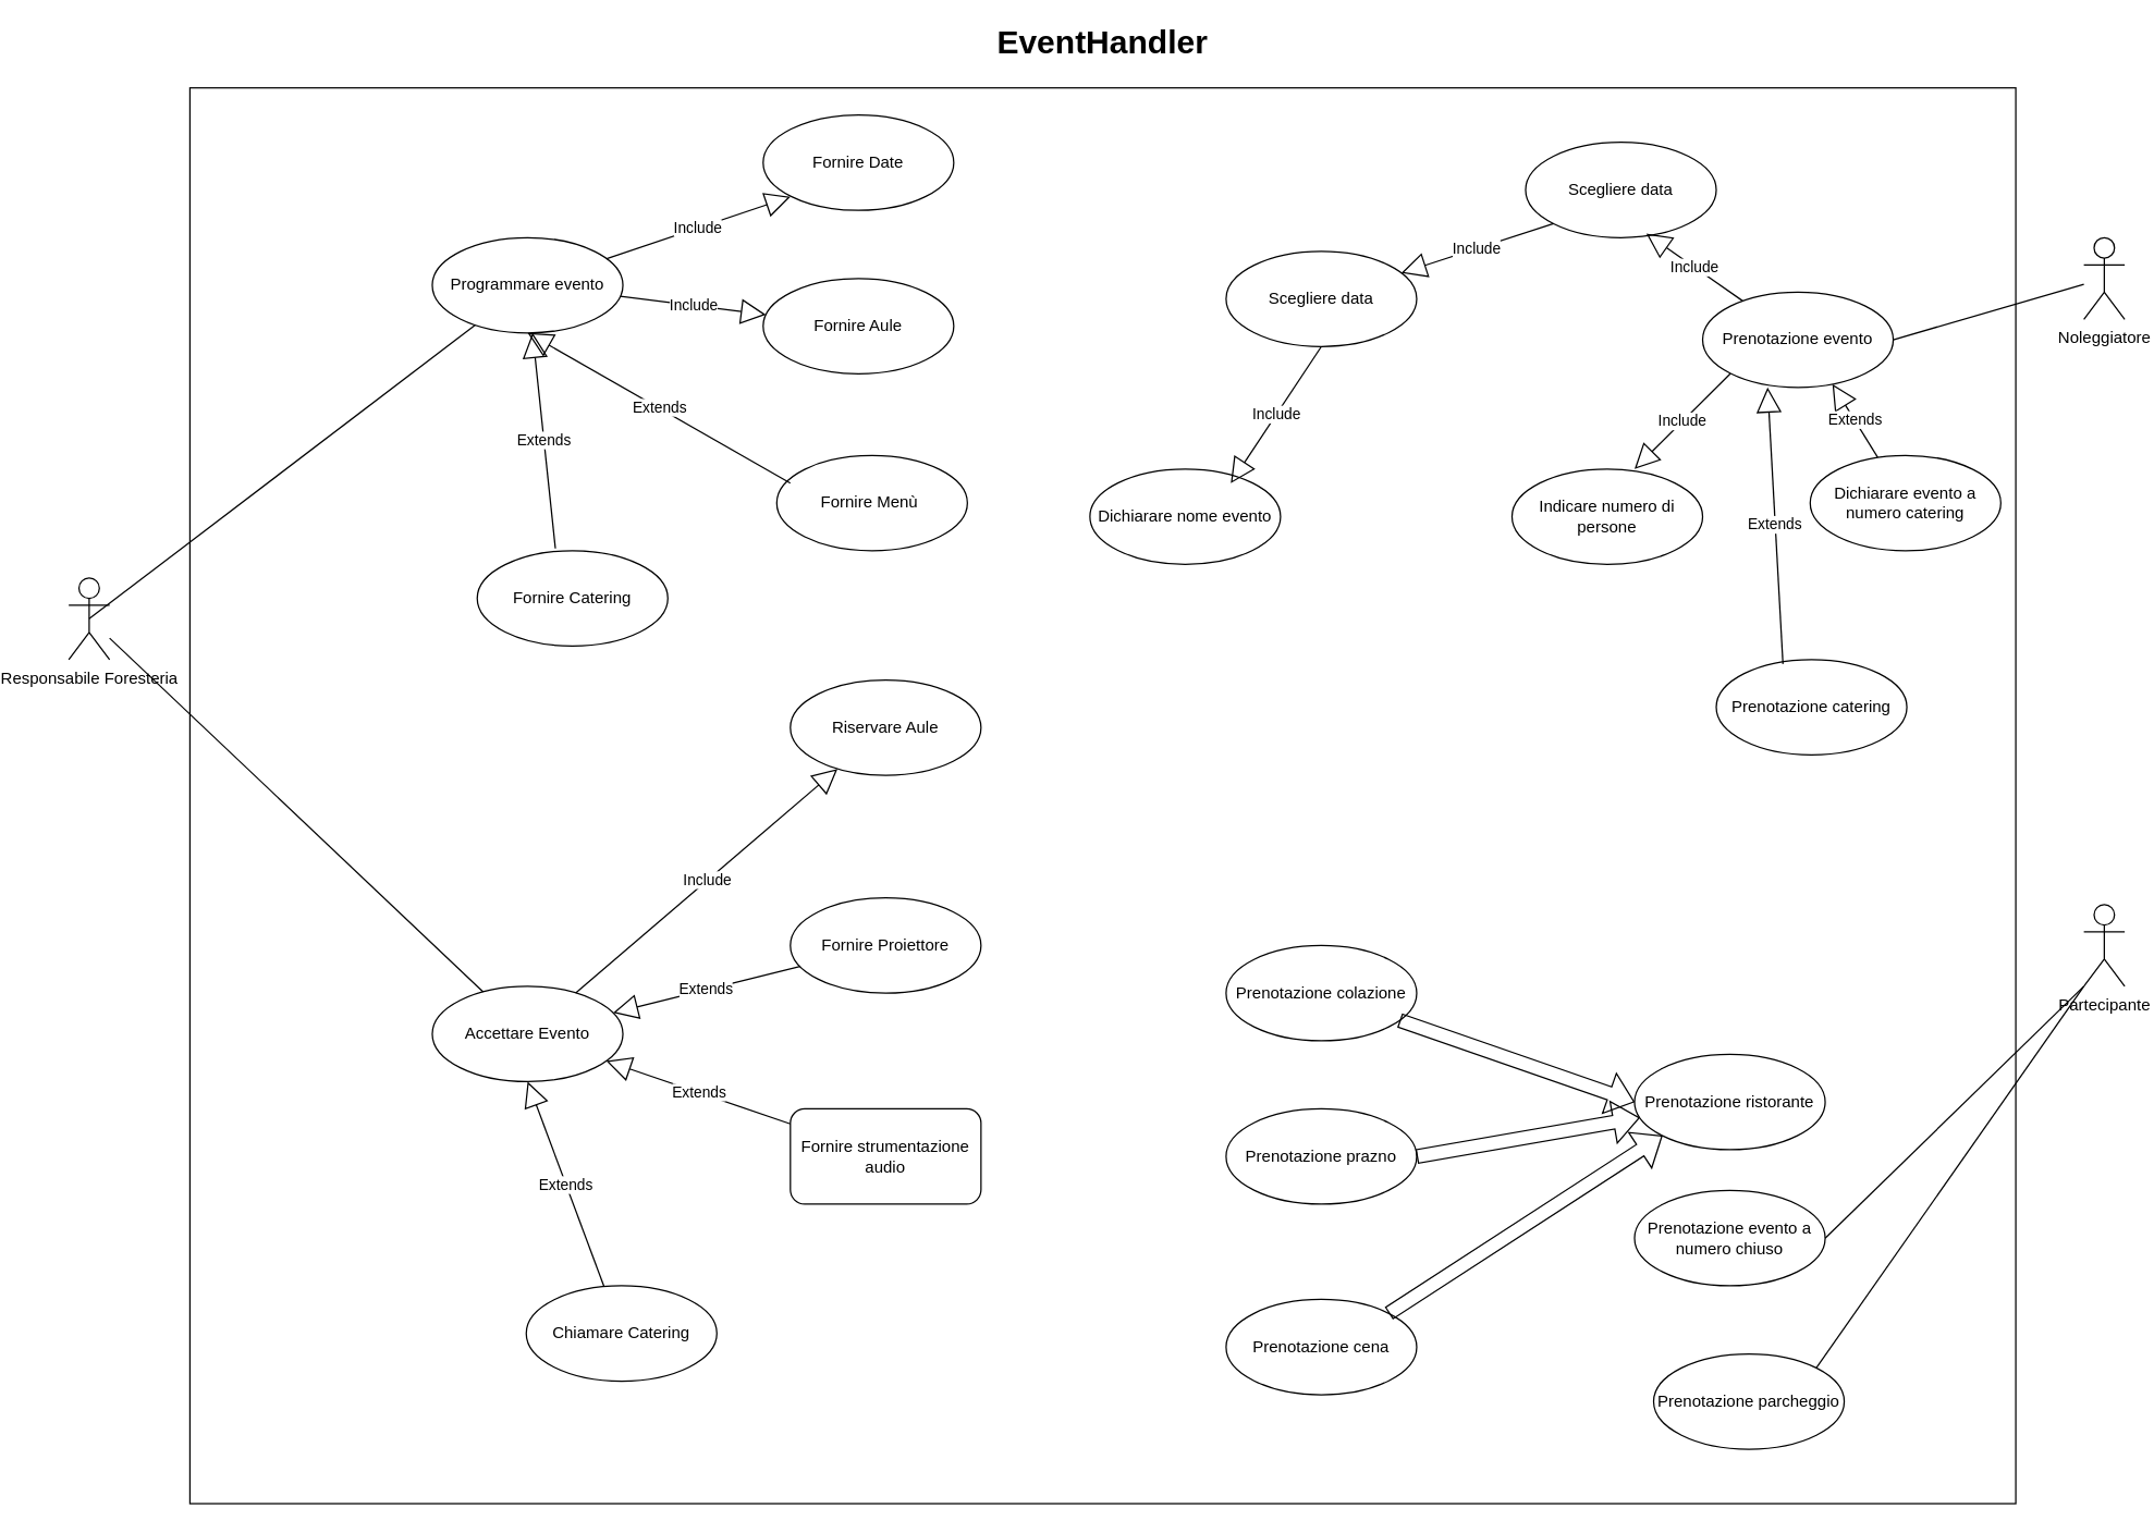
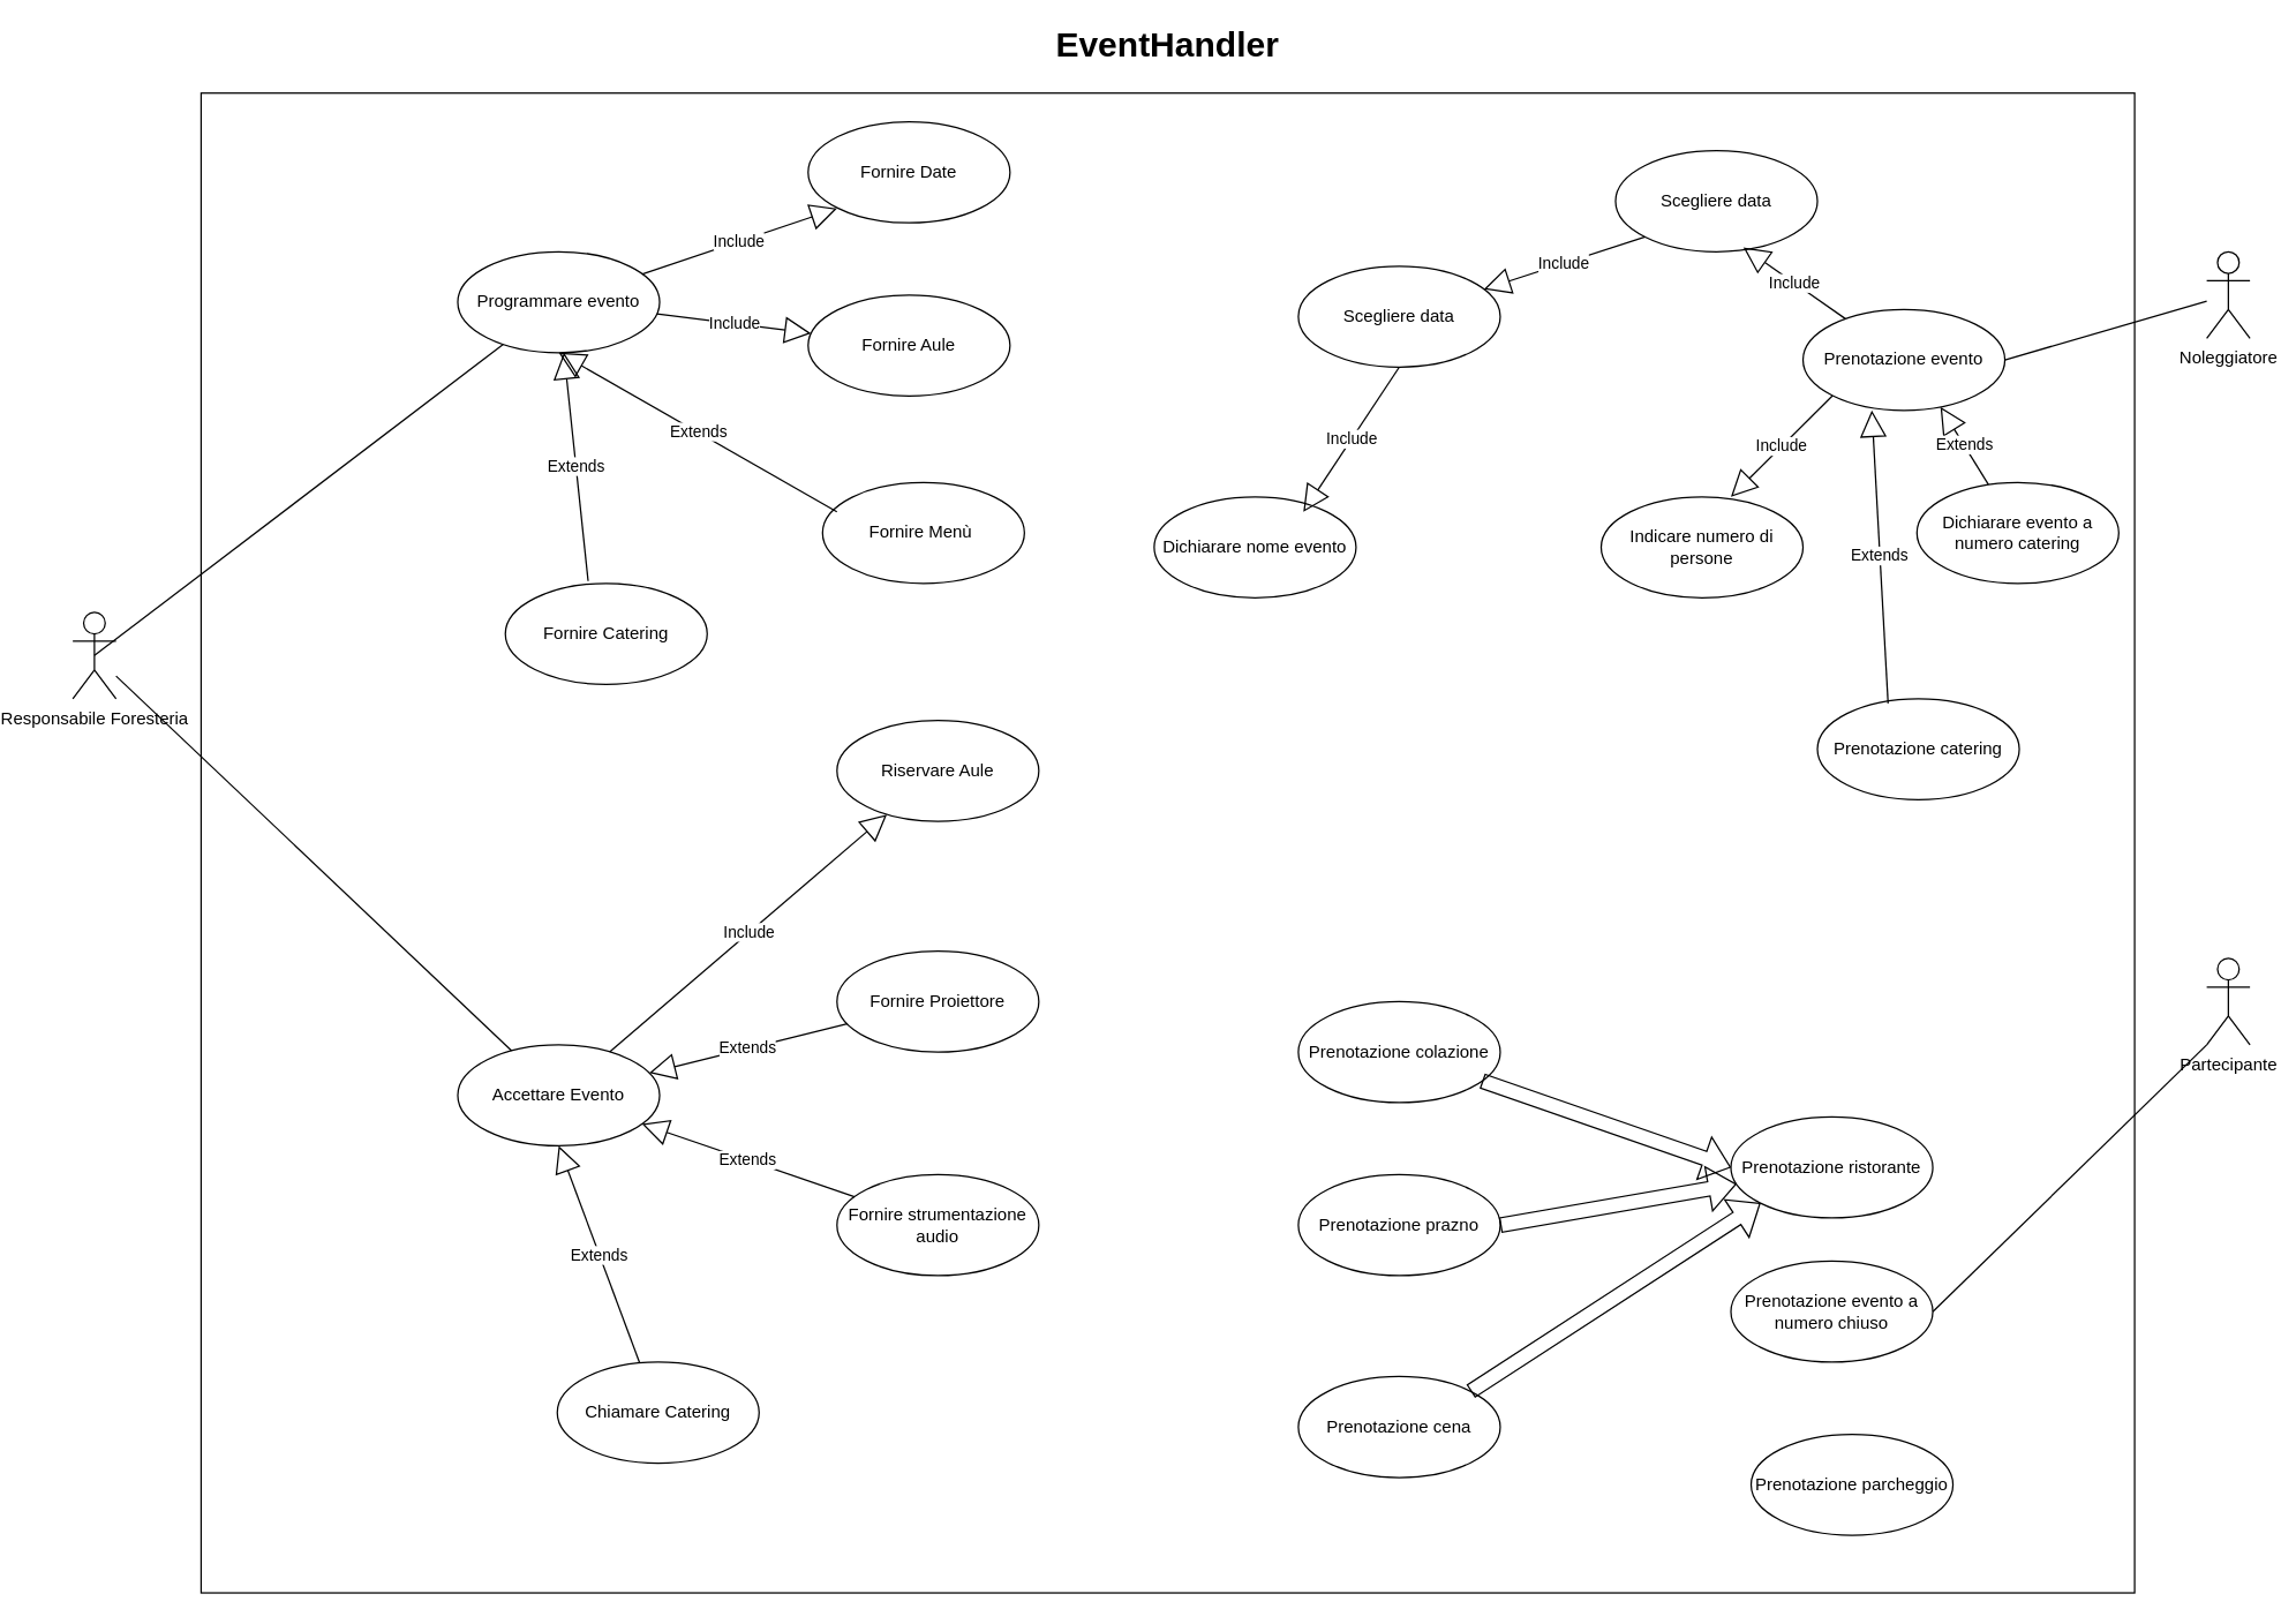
- <mxCell id="15" value="Fornire strumentazione audio" style="whiteSpace=wrap;html=1;rounded=1;" vertex="1" parent="1"><mxGeometry x="550" y="770" width="140" height="70" as="geometry" /></mxCell>
+ <mxCell id="15" value="Fornire strumentazione audio" style="ellipse;whiteSpace=wrap;html=1;" vertex="1" parent="1"><mxGeometry x="550" y="770" width="140" height="70" as="geometry" /></mxCell>
- <mxCell id="40" value="" style="endArrow=none;html=1;rounded=0;entryX=0;entryY=1;entryDx=0;entryDy=0;entryPerimeter=0;exitX=1;exitY=0;exitDx=0;exitDy=0;" edge="1" parent="1" source="38" target="4"><mxGeometry width="50" height="50" relative="1" as="geometry"><mxPoint x="1190" y="740" as="sourcePoint" /><mxPoint x="1240" y="690" as="targetPoint" /></mxGeometry></mxCell>
